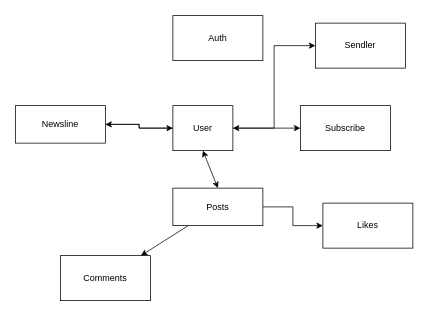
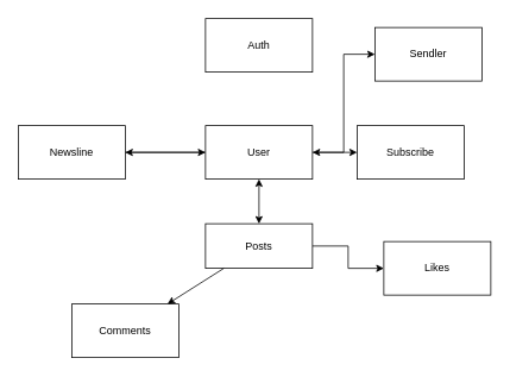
- <mxCell id="8" value="Newsline" style="rounded=0;whiteSpace=wrap;html=1;" vertex="1" parent="1"><mxGeometry x="20" y="140" width="120" height="50" as="geometry" /></mxCell>
+ <mxCell id="8" value="Newsline" style="rounded=0;whiteSpace=wrap;html=1;" vertex="1" parent="1"><mxGeometry x="20" y="140" width="120" height="60" as="geometry" /></mxCell>
- <mxCell id="12" value="User" style="rounded=0;whiteSpace=wrap;html=1;" vertex="1" parent="1"><mxGeometry x="230" y="140" width="80" height="60" as="geometry" /></mxCell>
+ <mxCell id="12" value="User" style="rounded=0;whiteSpace=wrap;html=1;" vertex="1" parent="1"><mxGeometry x="230" y="140" width="120" height="60" as="geometry" /></mxCell>
